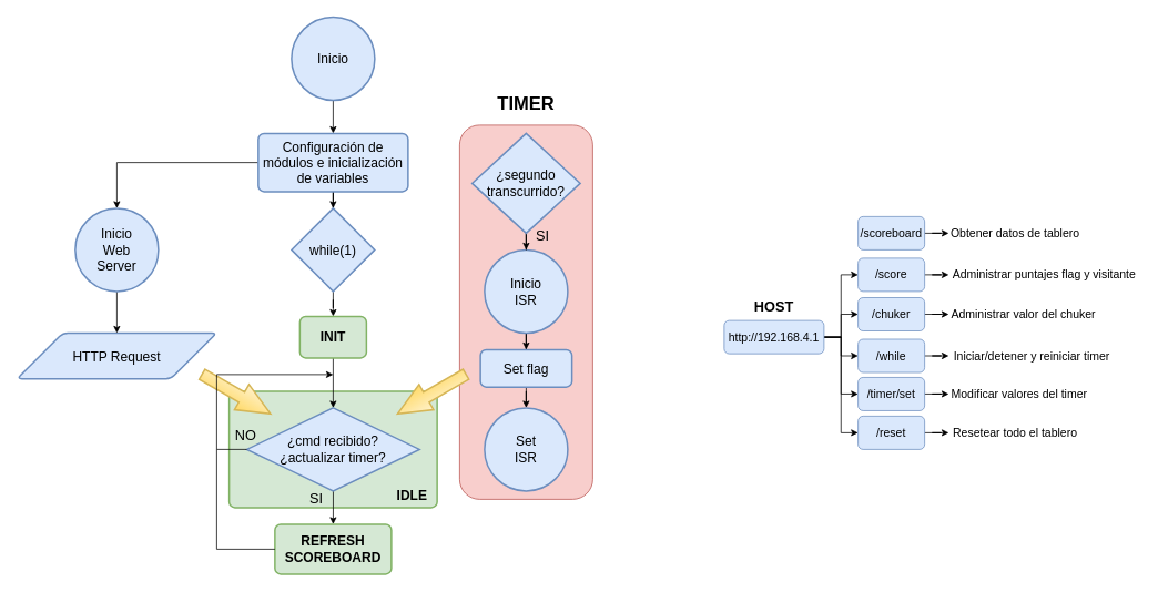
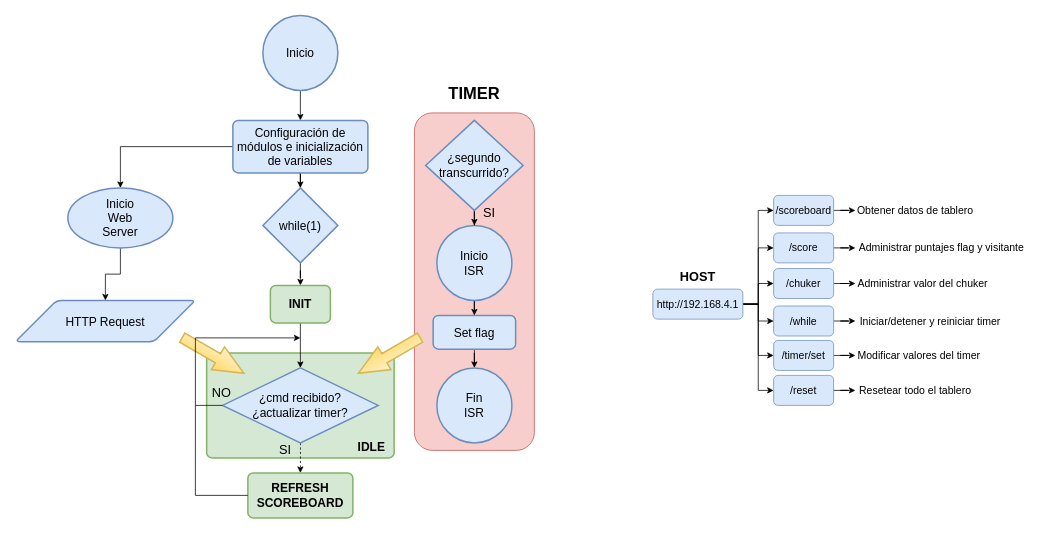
+ <mxCell id="36" style="edgeStyle=orthogonalEdgeStyle;rounded=0;orthogonalLoop=1;jettySize=auto;html=1;entryX=0;entryY=0.5;entryDx=0;entryDy=0;" parent="1" source="39" target="47" edge="1"><mxGeometry relative="1" as="geometry" /></mxCell>
- <mxCell id="32" value="Inicio&lt;br&gt;Web&lt;br&gt;Server" style="strokeWidth=2;html=1;shape=mxgraph.flowchart.start_2;whiteSpace=wrap;fillColor=#dae8fc;strokeColor=#6c8ebf;fontSize=16;" parent="1" vertex="1"><mxGeometry x="90" y="250" width="100" height="100" as="geometry" /></mxCell>
+ <mxCell id="32" value="Inicio&lt;br&gt;Web&lt;br&gt;Server" style="strokeWidth=2;html=1;shape=mxgraph.flowchart.start_2;whiteSpace=wrap;fillColor=#dae8fc;strokeColor=#6c8ebf;fontSize=16;" parent="1" vertex="1"><mxGeometry x="90" y="250" width="140" height="80" as="geometry" /></mxCell>
- <mxCell id="23" value="Set&lt;br&gt;ISR" style="strokeWidth=2;html=1;shape=mxgraph.flowchart.start_2;whiteSpace=wrap;fontSize=16;fillColor=#dae8fc;strokeColor=#6c8ebf;" parent="1" vertex="1"><mxGeometry x="582" y="490" width="100" height="100" as="geometry" /></mxCell>
+ <mxCell id="23" value="Fin&lt;br&gt;ISR" style="strokeWidth=2;html=1;shape=mxgraph.flowchart.start_2;whiteSpace=wrap;fontSize=16;fillColor=#dae8fc;strokeColor=#6c8ebf;" parent="1" vertex="1"><mxGeometry x="582" y="490" width="100" height="100" as="geometry" /></mxCell>
- <mxCell id="14" style="edgeStyle=orthogonalEdgeStyle;rounded=0;orthogonalLoop=1;jettySize=auto;html=1;entryX=0.5;entryY=0;entryDx=0;entryDy=0;" parent="1" source="15" target="13" edge="1"><mxGeometry relative="1" as="geometry" /></mxCell>
+ <mxCell id="14" style="edgeStyle=orthogonalEdgeStyle;rounded=0;orthogonalLoop=1;jettySize=auto;html=1;entryX=0.5;entryY=0;entryDx=0;entryDy=0;dashed=1;" parent="1" source="15" target="13" edge="1"><mxGeometry relative="1" as="geometry" /></mxCell>
